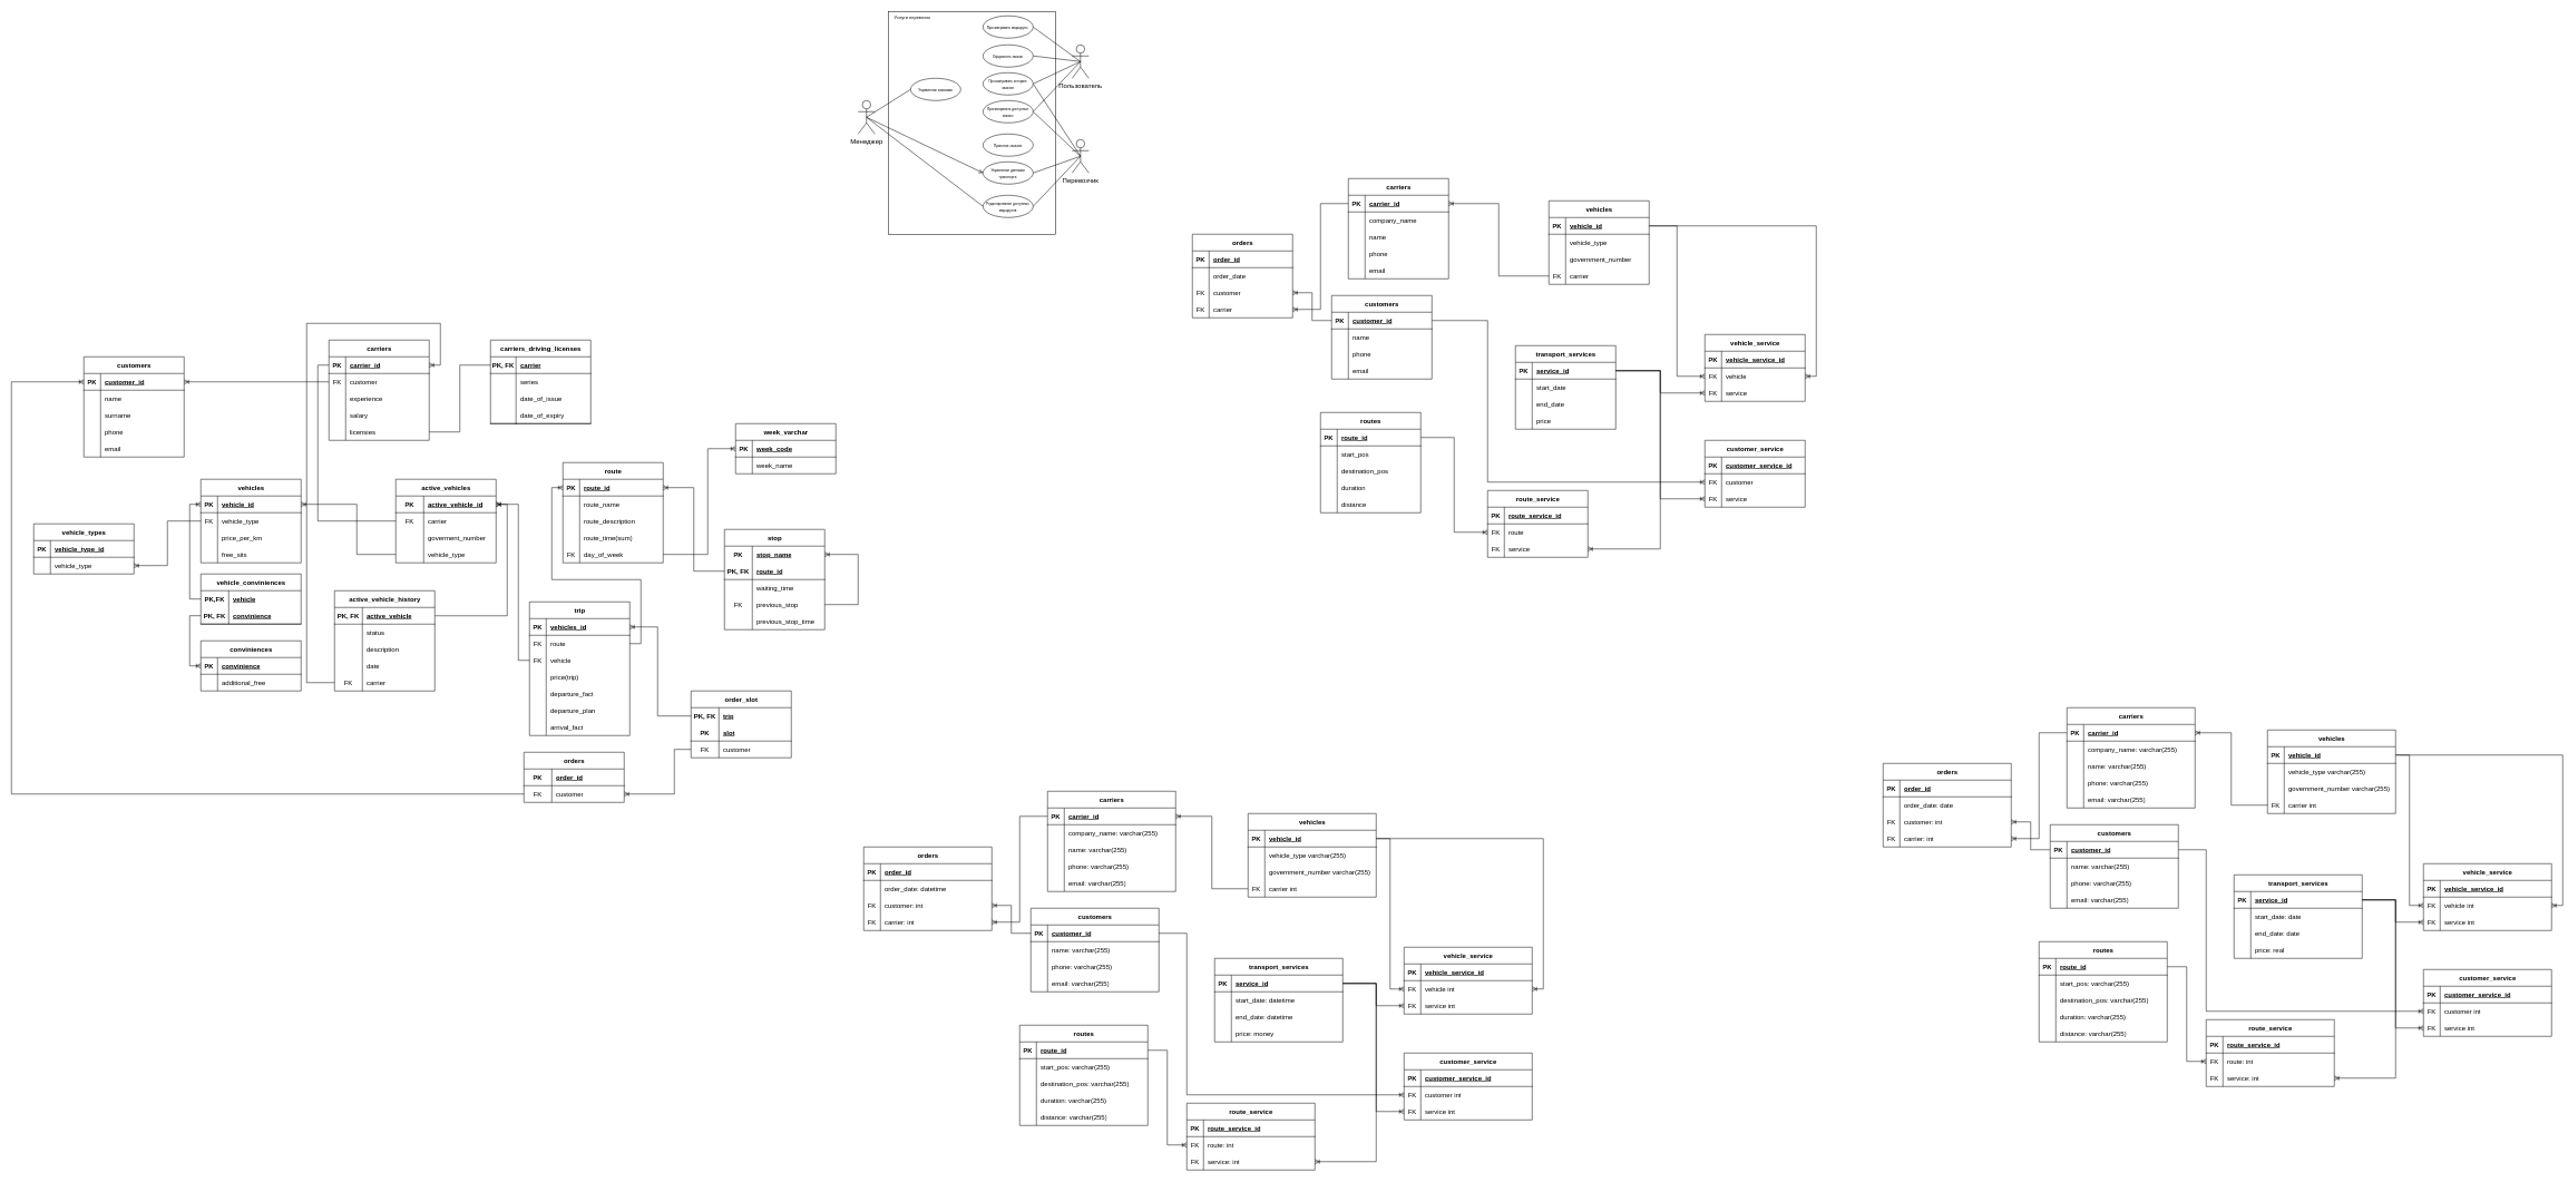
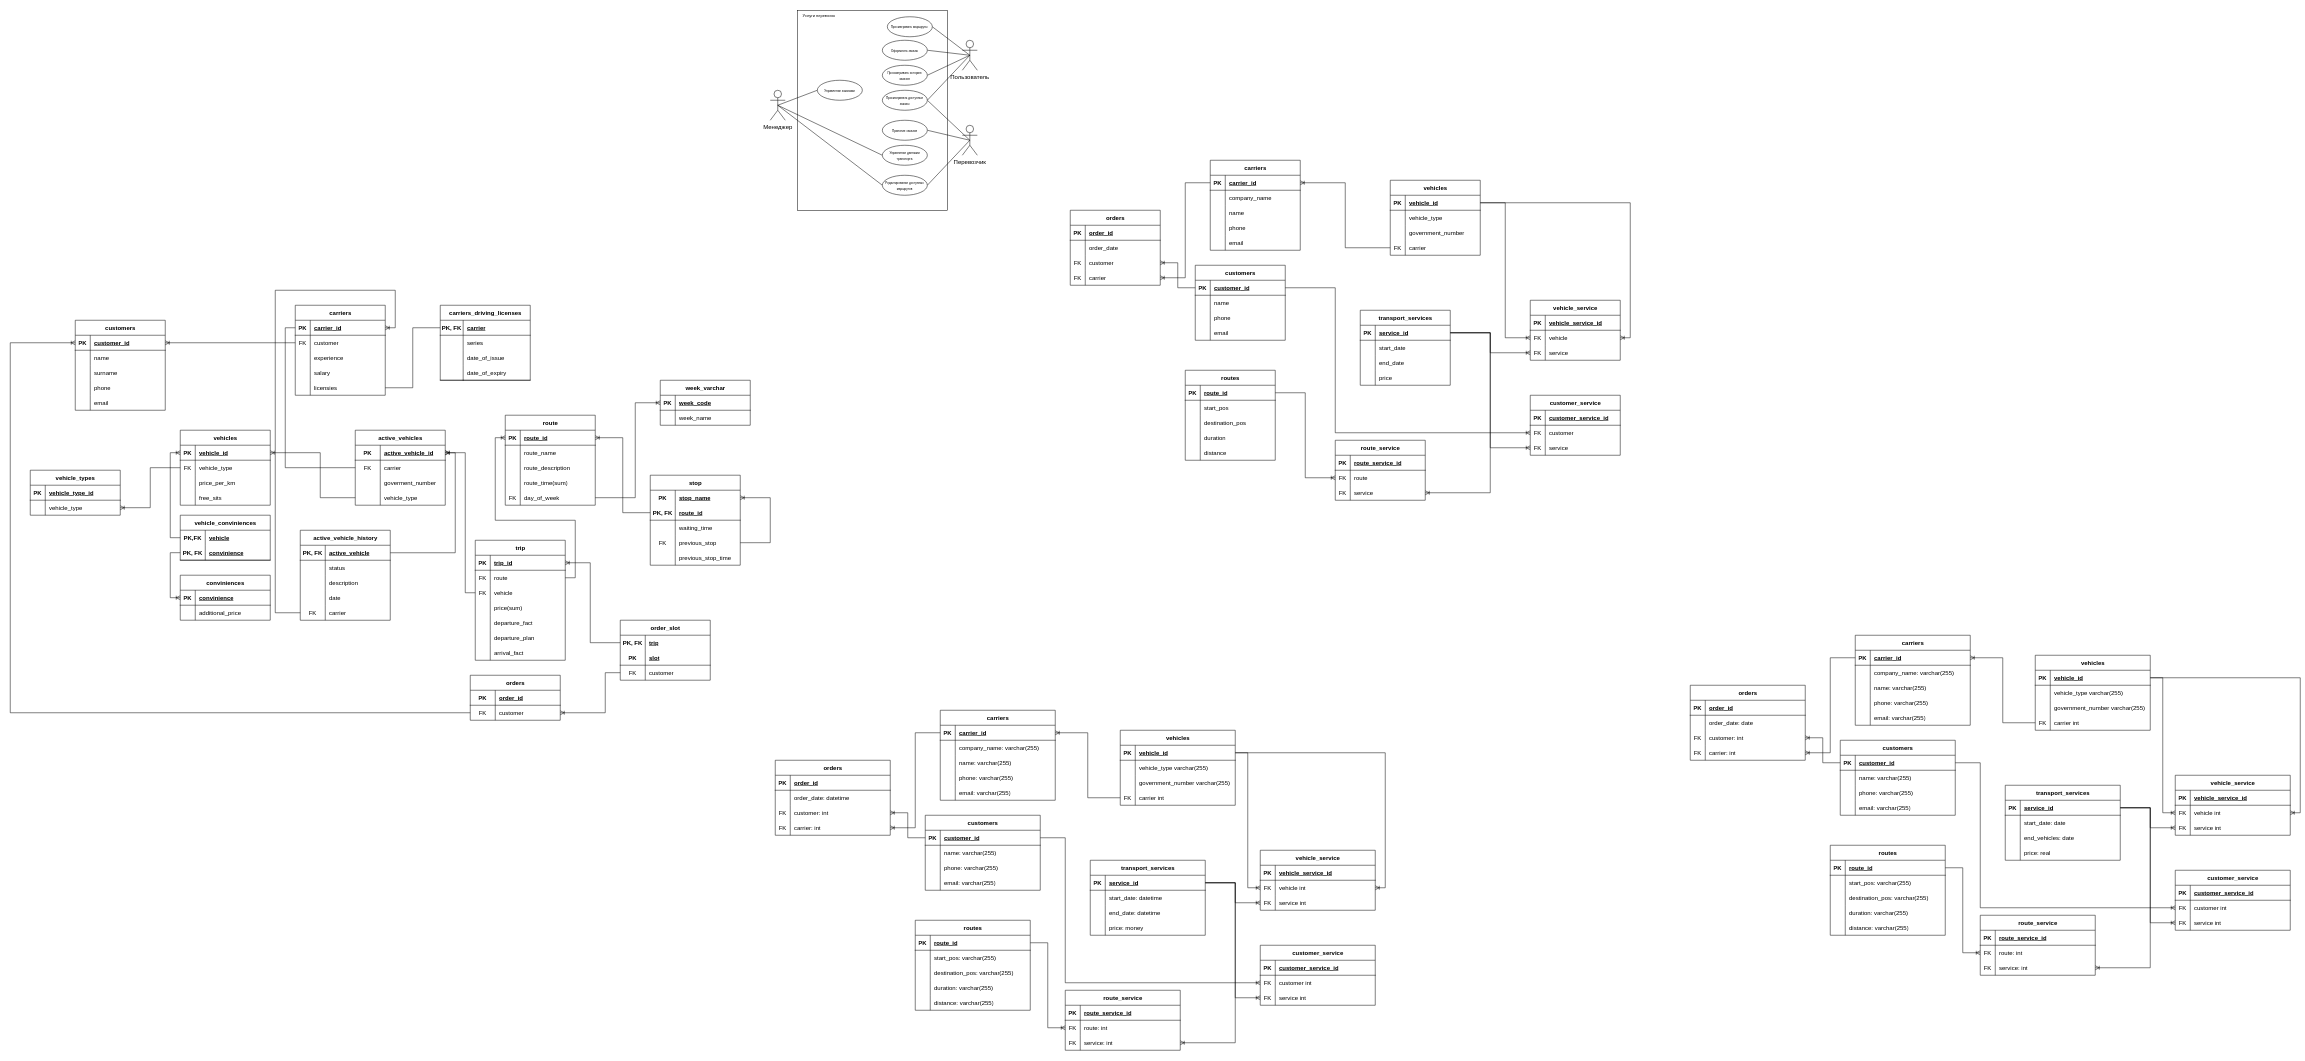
- <mxCell id="20" value="&lt;p style=&quot;line-height: 120%;&quot;&gt;&lt;font style=&quot;font-size: 6px;&quot;&gt;Просматривать маршруты&amp;nbsp;&lt;/font&gt;&lt;/p&gt;" style="ellipse;whiteSpace=wrap;html=1;" parent="1" vertex="1"><mxGeometry x="1764.18" y="28" width="90" height="40" as="geometry" /></mxCell>
+ <mxCell id="20" value="&lt;p style=&quot;line-height: 120%;&quot;&gt;&lt;font style=&quot;font-size: 6px;&quot;&gt;Просматривать маршруты&amp;nbsp;&lt;/font&gt;&lt;/p&gt;" style="ellipse;whiteSpace=wrap;html=1;" parent="1" vertex="1"><mxGeometry x="1774.18" y="33" width="90" height="40" as="geometry" /></mxCell>
- <mxCell id="27" value="&lt;p style=&quot;line-height: 70%;&quot;&gt;&lt;font style=&quot;font-size: 6px;&quot;&gt;Управление заказами&lt;/font&gt;&lt;/p&gt;" style="ellipse;whiteSpace=wrap;html=1;" parent="1" vertex="1"><mxGeometry x="1634.18" y="140" width="90" height="40" as="geometry" /></mxCell>
+ <mxCell id="27" value="&lt;p style=&quot;line-height: 70%;&quot;&gt;&lt;font style=&quot;font-size: 6px;&quot;&gt;Управление заказами&lt;/font&gt;&lt;/p&gt;" style="ellipse;whiteSpace=wrap;html=1;" parent="1" vertex="1"><mxGeometry x="1634.18" y="160" width="90" height="40" as="geometry" /></mxCell>
- <mxCell id="11" style="rounded=0;orthogonalLoop=1;jettySize=auto;html=1;exitX=0.5;exitY=0.5;exitDx=0;exitDy=0;exitPerimeter=0;entryX=1;entryY=0.5;entryDx=0;entryDy=0;endArrow=none;endFill=0;" parent="1" source="13" target="22" edge="1"><mxGeometry relative="1" as="geometry" /></mxCell>
+ <mxCell id="10" style="rounded=0;orthogonalLoop=1;jettySize=auto;html=1;exitX=0.5;exitY=0.5;exitDx=0;exitDy=0;exitPerimeter=0;entryX=1;entryY=0.5;entryDx=0;entryDy=0;endArrow=none;endFill=0;" parent="1" source="13" target="24" edge="1"><mxGeometry relative="1" as="geometry" /></mxCell>
- <mxCell id="9" style="rounded=0;orthogonalLoop=1;jettySize=auto;html=1;exitX=0.5;exitY=0.5;exitDx=0;exitDy=0;exitPerimeter=0;entryX=1;entryY=0.5;entryDx=0;entryDy=0;endArrow=none;endFill=0;" parent="1" source="13" target="25" edge="1"><mxGeometry relative="1" as="geometry" /></mxCell>
- <mxCell id="4" style="rounded=0;orthogonalLoop=1;jettySize=auto;html=1;exitX=0.5;exitY=0.5;exitDx=0;exitDy=0;exitPerimeter=0;entryX=0;entryY=0.5;entryDx=0;entryDy=0;endArrow=open;endFill=0;" parent="1" source="7" target="25" edge="1"><mxGeometry relative="1" as="geometry" /></mxCell>
+ <mxCell id="4" style="rounded=0;orthogonalLoop=1;jettySize=auto;html=1;exitX=0.5;exitY=0.5;exitDx=0;exitDy=0;exitPerimeter=0;entryX=0;entryY=0.5;entryDx=0;entryDy=0;endArrow=none;endFill=0;" parent="1" source="7" target="25" edge="1"><mxGeometry relative="1" as="geometry" /></mxCell>
- <mxCell id="519" value="vehicles_id" style="shape=partialRectangle;connectable=0;fillColor=none;top=0;left=0;bottom=0;right=0;align=left;spacingLeft=6;fontStyle=5;overflow=hidden;whiteSpace=wrap;html=1;" parent="517" vertex="1"><mxGeometry x="30" width="150" height="30" as="geometry"><mxRectangle width="150" height="30" as="alternateBounds" /></mxGeometry></mxCell>
+ <mxCell id="519" value="trip_id" style="shape=partialRectangle;connectable=0;fillColor=none;top=0;left=0;bottom=0;right=0;align=left;spacingLeft=6;fontStyle=5;overflow=hidden;whiteSpace=wrap;html=1;" parent="517" vertex="1"><mxGeometry x="30" width="150" height="30" as="geometry"><mxRectangle width="150" height="30" as="alternateBounds" /></mxGeometry></mxCell>
- <mxCell id="528" value="price(trip)" style="shape=partialRectangle;connectable=0;fillColor=none;top=0;left=0;bottom=0;right=0;align=left;spacingLeft=6;overflow=hidden;whiteSpace=wrap;html=1;" parent="526" vertex="1"><mxGeometry x="30" width="150" height="30" as="geometry"><mxRectangle width="150" height="30" as="alternateBounds" /></mxGeometry></mxCell>
+ <mxCell id="528" value="price(sum)" style="shape=partialRectangle;connectable=0;fillColor=none;top=0;left=0;bottom=0;right=0;align=left;spacingLeft=6;overflow=hidden;whiteSpace=wrap;html=1;" parent="526" vertex="1"><mxGeometry x="30" width="150" height="30" as="geometry"><mxRectangle width="150" height="30" as="alternateBounds" /></mxGeometry></mxCell>
- <mxCell id="546" value="additional_free" style="shape=partialRectangle;connectable=0;fillColor=none;top=0;left=0;bottom=0;right=0;align=left;spacingLeft=6;overflow=hidden;whiteSpace=wrap;html=1;" parent="544" vertex="1"><mxGeometry x="30" width="150" height="30" as="geometry"><mxRectangle width="150" height="30" as="alternateBounds" /></mxGeometry></mxCell>
+ <mxCell id="546" value="additional_price" style="shape=partialRectangle;connectable=0;fillColor=none;top=0;left=0;bottom=0;right=0;align=left;spacingLeft=6;overflow=hidden;whiteSpace=wrap;html=1;" parent="544" vertex="1"><mxGeometry x="30" width="150" height="30" as="geometry"><mxRectangle width="150" height="30" as="alternateBounds" /></mxGeometry></mxCell>
- <mxCell id="344" value="end_date: date" style="shape=partialRectangle;connectable=0;fillColor=none;top=0;left=0;bottom=0;right=0;align=left;spacingLeft=6;overflow=hidden;whiteSpace=wrap;html=1;" parent="342" vertex="1"><mxGeometry x="30" width="200" height="30" as="geometry"><mxRectangle width="200" height="30" as="alternateBounds" /></mxGeometry></mxCell>
+ <mxCell id="344" value="end_vehicles: date" style="shape=partialRectangle;connectable=0;fillColor=none;top=0;left=0;bottom=0;right=0;align=left;spacingLeft=6;overflow=hidden;whiteSpace=wrap;html=1;" parent="342" vertex="1"><mxGeometry x="30" width="200" height="30" as="geometry"><mxRectangle width="200" height="30" as="alternateBounds" /></mxGeometry></mxCell>
